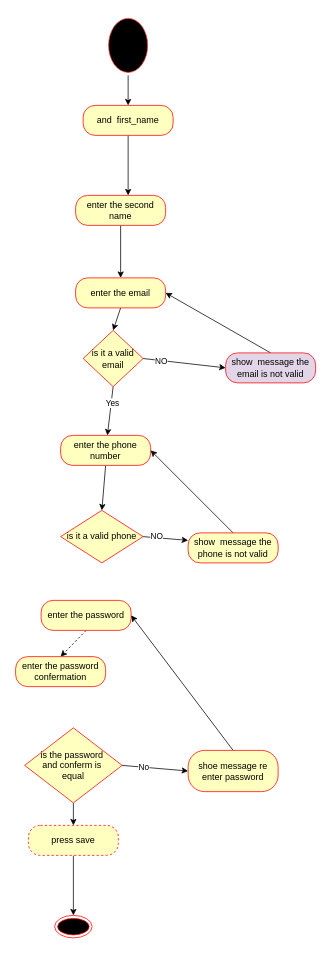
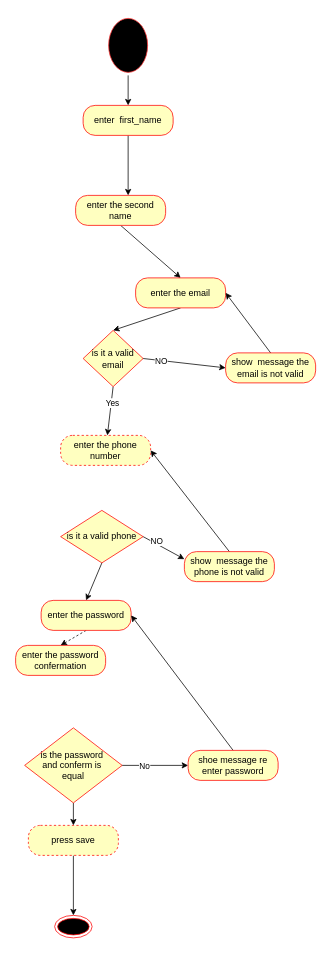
- <mxCell id="5" value="and&amp;nbsp; first_name" style="rounded=1;whiteSpace=wrap;html=1;arcSize=40;fontColor=#000000;fillColor=#ffffc0;strokeColor=#ff0000;" vertex="1" parent="1"><mxGeometry x="110" y="140" width="120" height="40" as="geometry" /></mxCell>
+ <mxCell id="5" value="enter&amp;nbsp; first_name" style="rounded=1;whiteSpace=wrap;html=1;arcSize=40;fontColor=#000000;fillColor=#ffffc0;strokeColor=#ff0000;" vertex="1" parent="1"><mxGeometry x="110" y="140" width="120" height="40" as="geometry" /></mxCell>
- <mxCell id="9" value="enter the email" style="rounded=1;whiteSpace=wrap;html=1;arcSize=40;fontColor=#000000;fillColor=#ffffc0;strokeColor=#ff0000;" vertex="1" parent="1"><mxGeometry x="100" y="370" width="120" height="40" as="geometry" /></mxCell>
+ <mxCell id="9" value="enter the email" style="rounded=1;whiteSpace=wrap;html=1;arcSize=40;fontColor=#000000;fillColor=#ffffc0;strokeColor=#ff0000;" vertex="1" parent="1"><mxGeometry x="180" y="370" width="120" height="40" as="geometry" /></mxCell>
- <mxCell id="16" value="show&amp;nbsp; message the email is not valid" style="rounded=1;whiteSpace=wrap;html=1;arcSize=40;fontColor=#000000;fillColor=#e1d5e7;strokeColor=#ff0000;" vertex="1" parent="1"><mxGeometry x="300" y="470" width="120" height="40" as="geometry" /></mxCell>
+ <mxCell id="16" value="show&amp;nbsp; message the email is not valid" style="rounded=1;whiteSpace=wrap;html=1;arcSize=40;fontColor=#000000;fillColor=#ffffc0;strokeColor=#ff0000;" vertex="1" parent="1"><mxGeometry x="300" y="470" width="120" height="40" as="geometry" /></mxCell>
- <mxCell id="18" value="enter the phone number" style="rounded=1;whiteSpace=wrap;html=1;arcSize=40;fontColor=#000000;fillColor=#ffffc0;strokeColor=#ff0000;" vertex="1" parent="1"><mxGeometry x="80" y="580" width="120" height="40" as="geometry" /></mxCell>
+ <mxCell id="18" value="enter the phone number" style="rounded=1;whiteSpace=wrap;html=1;arcSize=40;fontColor=#000000;fillColor=#ffffc0;strokeColor=#ff0000;dashed=1;" vertex="1" parent="1"><mxGeometry x="80" y="580" width="120" height="40" as="geometry" /></mxCell>
- <mxCell id="17" style="edgeStyle=none;html=1;exitX=0.5;exitY=1;exitDx=0;exitDy=0;entryX=0.5;entryY=0;entryDx=0;entryDy=0;strokeColor=#000000;" edge="1" parent="1" source="18" target="22"><mxGeometry relative="1" as="geometry" /></mxCell>
- <mxCell id="24" value="show&amp;nbsp; message the phone is not valid" style="rounded=1;whiteSpace=wrap;html=1;arcSize=40;fontColor=#000000;fillColor=#ffffc0;strokeColor=#ff0000;" vertex="1" parent="1"><mxGeometry x="250" y="710" width="120" height="40" as="geometry" /></mxCell>
+ <mxCell id="24" value="show&amp;nbsp; message the phone is not valid" style="rounded=1;whiteSpace=wrap;html=1;arcSize=40;fontColor=#000000;fillColor=#ffffc0;strokeColor=#ff0000;" vertex="1" parent="1"><mxGeometry x="245" y="735" width="120" height="40" as="geometry" /></mxCell>
+ <mxCell id="21" style="edgeStyle=none;html=1;exitX=0.5;exitY=1;exitDx=0;exitDy=0;entryX=0.5;entryY=0;entryDx=0;entryDy=0;strokeColor=#000000;" edge="1" parent="1" source="22" target="26"><mxGeometry relative="1" as="geometry" /></mxCell>
- <mxCell id="33" value="enter the password confermation" style="rounded=1;whiteSpace=wrap;html=1;arcSize=40;fontColor=#000000;fillColor=#ffffc0;strokeColor=#ff0000;" vertex="1" parent="1"><mxGeometry x="20" y="875" width="120" height="40" as="geometry" /></mxCell>
+ <mxCell id="33" value="enter the password confermation" style="rounded=1;whiteSpace=wrap;html=1;arcSize=40;fontColor=#000000;fillColor=#ffffc0;strokeColor=#ff0000;" vertex="1" parent="1"><mxGeometry x="20" y="860" width="120" height="40" as="geometry" /></mxCell>
- <mxCell id="32" value="shoe message re enter password" style="rounded=1;whiteSpace=wrap;html=1;arcSize=40;fontColor=#000000;fillColor=#ffffc0;strokeColor=#ff0000;" vertex="1" parent="1"><mxGeometry x="250" y="1000" width="120" height="55" as="geometry" /></mxCell>
+ <mxCell id="32" value="shoe message re enter password" style="rounded=1;whiteSpace=wrap;html=1;arcSize=40;fontColor=#000000;fillColor=#ffffc0;strokeColor=#ff0000;" vertex="1" parent="1"><mxGeometry x="250" y="1000" width="120" height="40" as="geometry" /></mxCell>
